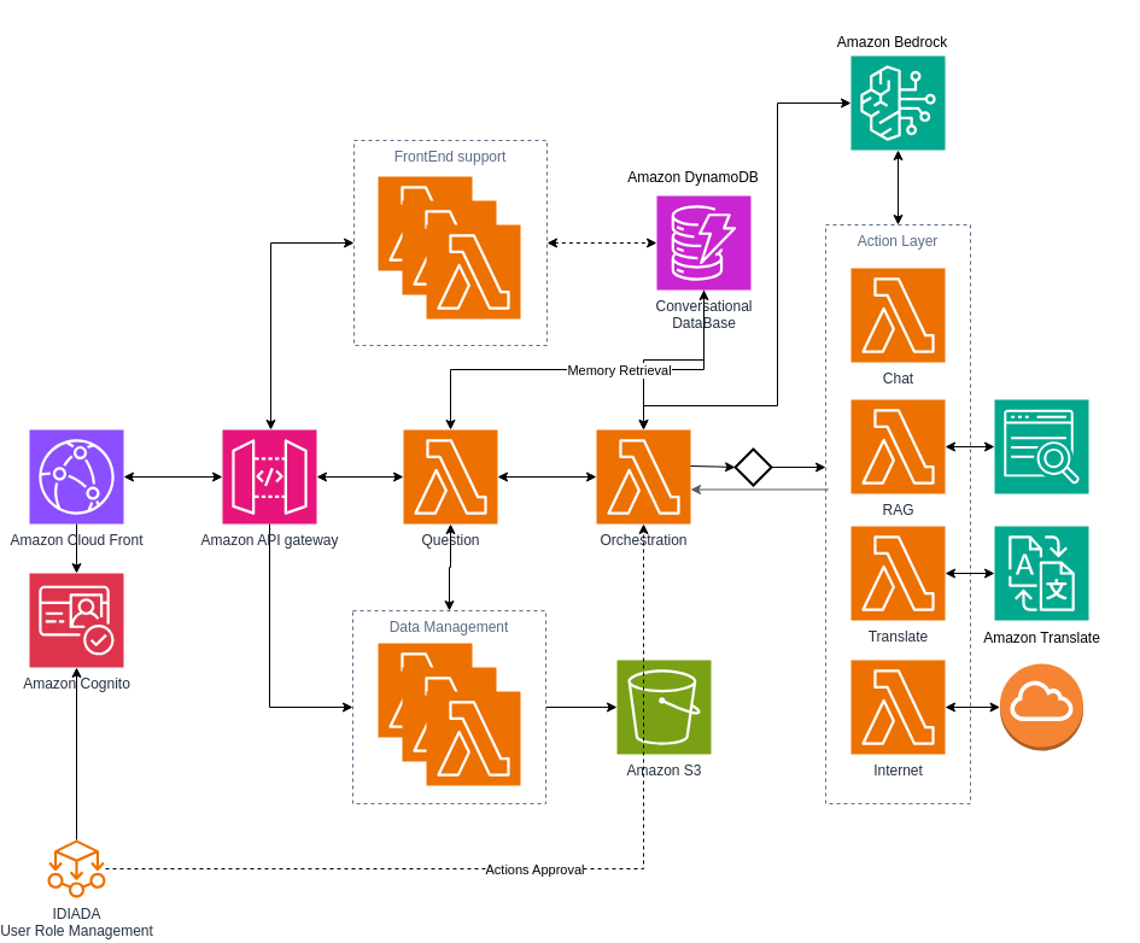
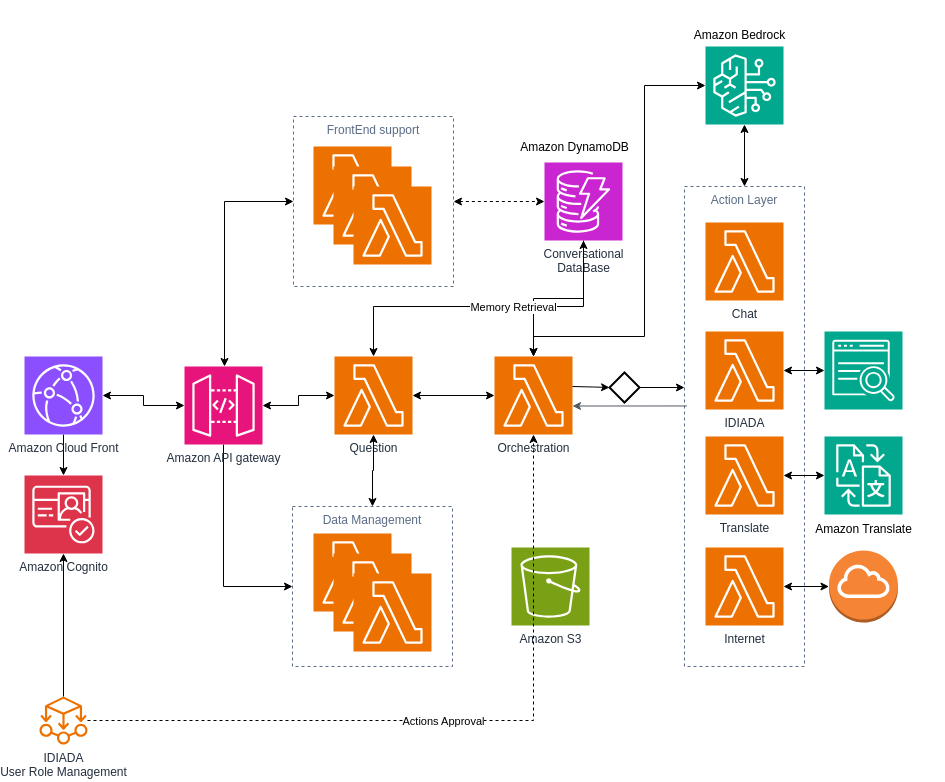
- <mxCell id="5" value="Amazon API gateway" style="sketch=0;points=[[0,0,0],[0.25,0,0],[0.5,0,0],[0.75,0,0],[1,0,0],[0,1,0],[0.25,1,0],[0.5,1,0],[0.75,1,0],[1,1,0],[0,0.25,0],[0,0.5,0],[0,0.75,0],[1,0.25,0],[1,0.5,0],[1,0.75,0]];outlineConnect=0;fontColor=#232F3E;fillColor=#E7157B;strokeColor=#ffffff;dashed=0;verticalLabelPosition=bottom;verticalAlign=top;align=center;html=1;fontSize=12;fontStyle=0;aspect=fixed;shape=mxgraph.aws4.resourceIcon;resIcon=mxgraph.aws4.api_gateway;" parent="1" vertex="1"><mxGeometry x="180" y="356" width="78" height="78" as="geometry" /></mxCell>
+ <mxCell id="5" value="Amazon API gateway" style="sketch=0;points=[[0,0,0],[0.25,0,0],[0.5,0,0],[0.75,0,0],[1,0,0],[0,1,0],[0.25,1,0],[0.5,1,0],[0.75,1,0],[1,1,0],[0,0.25,0],[0,0.5,0],[0,0.75,0],[1,0.25,0],[1,0.5,0],[1,0.75,0]];outlineConnect=0;fontColor=#232F3E;fillColor=#E7157B;strokeColor=#ffffff;dashed=0;verticalLabelPosition=bottom;verticalAlign=top;align=center;html=1;fontSize=12;fontStyle=0;aspect=fixed;shape=mxgraph.aws4.resourceIcon;resIcon=mxgraph.aws4.api_gateway;" parent="1" vertex="1"><mxGeometry x="180" y="366" width="78" height="78" as="geometry" /></mxCell>
- <mxCell id="35" value="RAG" style="sketch=0;points=[[0,0,0],[0.25,0,0],[0.5,0,0],[0.75,0,0],[1,0,0],[0,1,0],[0.25,1,0],[0.5,1,0],[0.75,1,0],[1,1,0],[0,0.25,0],[0,0.5,0],[0,0.75,0],[1,0.25,0],[1,0.5,0],[1,0.75,0]];outlineConnect=0;fontColor=#232F3E;fillColor=#ED7100;strokeColor=#ffffff;dashed=0;verticalLabelPosition=bottom;verticalAlign=top;align=center;html=1;fontSize=12;fontStyle=0;aspect=fixed;shape=mxgraph.aws4.resourceIcon;resIcon=mxgraph.aws4.lambda;" parent="1" vertex="1"><mxGeometry x="701" y="331" width="78" height="78" as="geometry" /></mxCell>
+ <mxCell id="35" value="IDIADA" style="sketch=0;points=[[0,0,0],[0.25,0,0],[0.5,0,0],[0.75,0,0],[1,0,0],[0,1,0],[0.25,1,0],[0.5,1,0],[0.75,1,0],[1,1,0],[0,0.25,0],[0,0.5,0],[0,0.75,0],[1,0.25,0],[1,0.5,0],[1,0.75,0]];outlineConnect=0;fontColor=#232F3E;fillColor=#ED7100;strokeColor=#ffffff;dashed=0;verticalLabelPosition=bottom;verticalAlign=top;align=center;html=1;fontSize=12;fontStyle=0;aspect=fixed;shape=mxgraph.aws4.resourceIcon;resIcon=mxgraph.aws4.lambda;" parent="1" vertex="1"><mxGeometry x="701" y="331" width="78" height="78" as="geometry" /></mxCell>
- <mxCell id="25" value="" style="edgeStyle=orthogonalEdgeStyle;rounded=0;orthogonalLoop=1;jettySize=auto;html=1;" parent="1" source="27" target="15" edge="1"><mxGeometry relative="1" as="geometry" /></mxCell>
